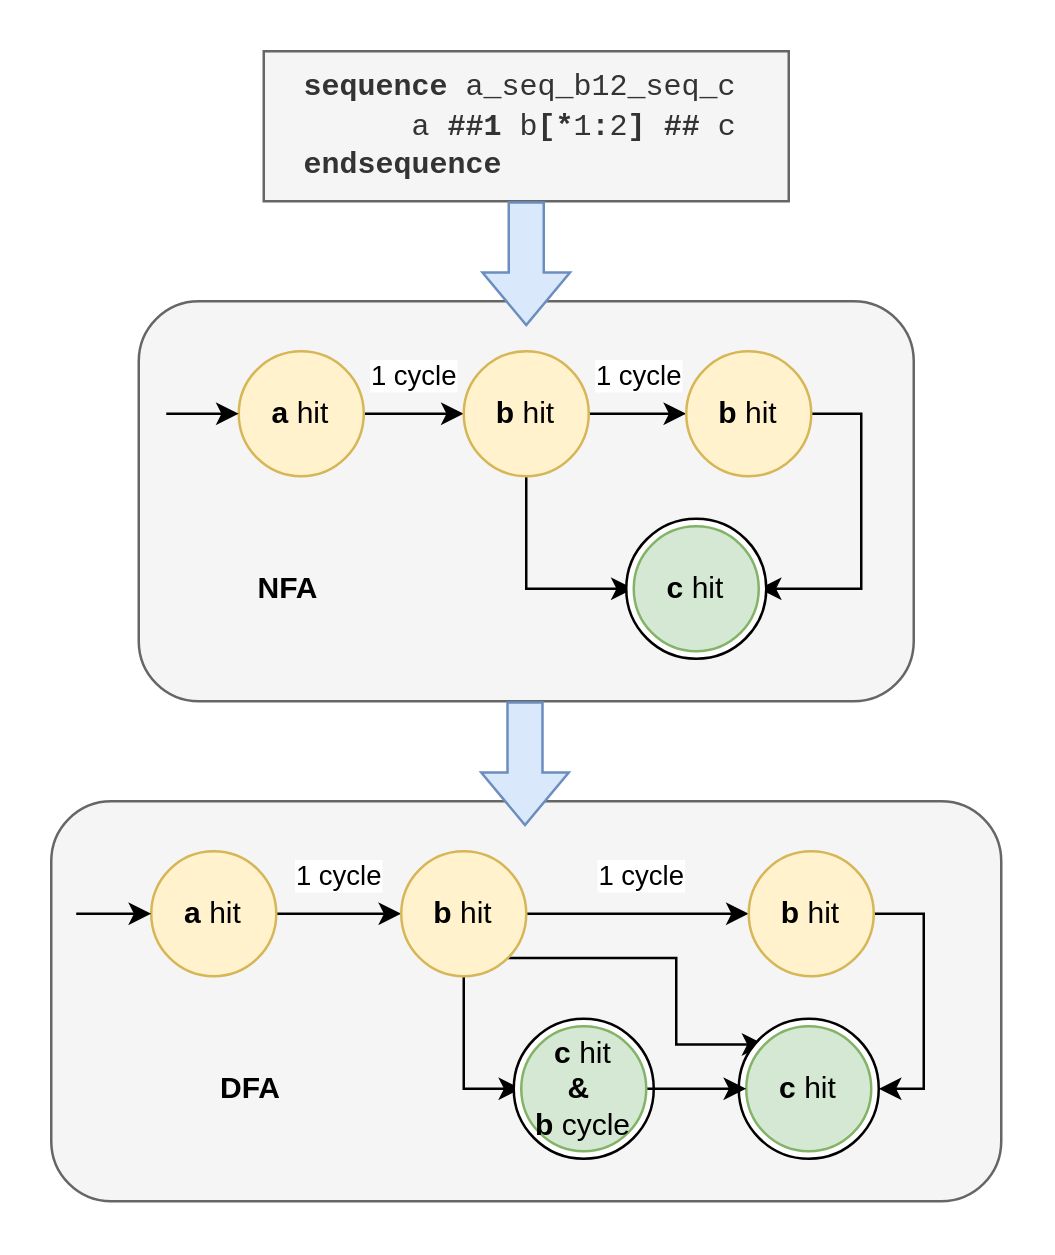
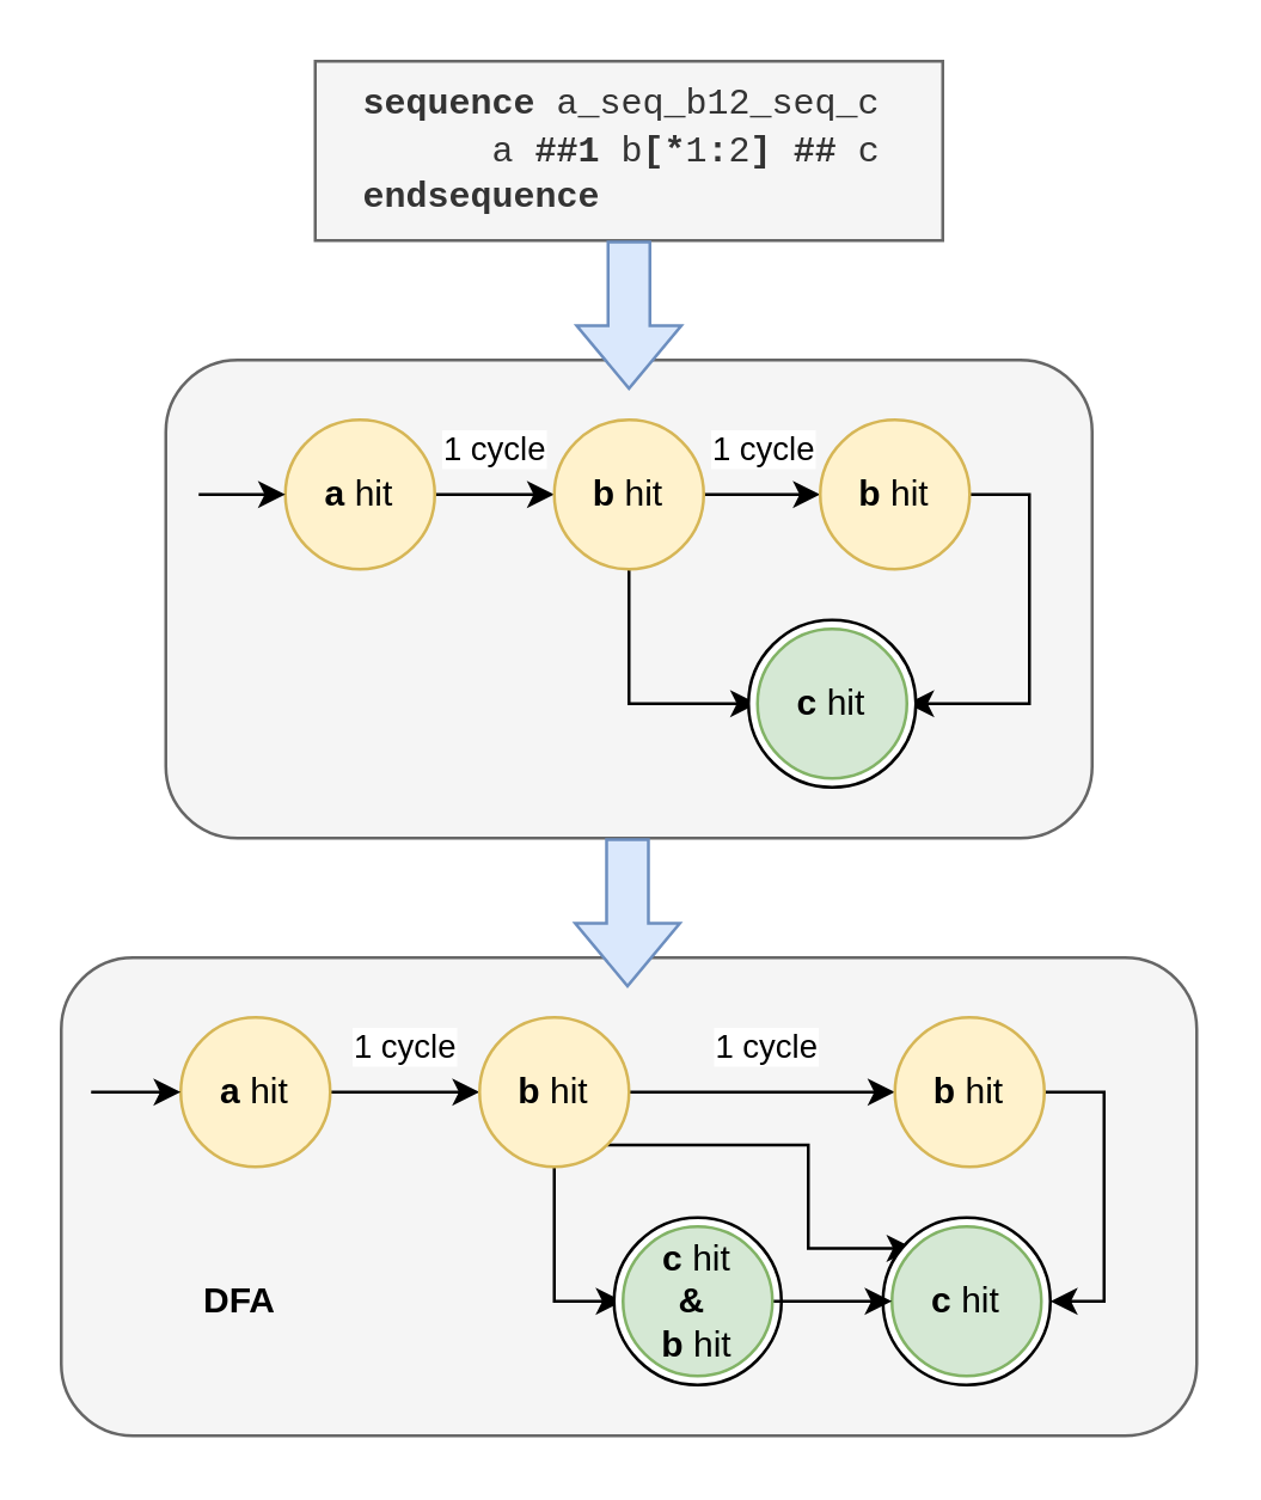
- <mxCell id="28" value="&lt;b&gt;NFA&lt;/b&gt;" style="text;html=1;strokeColor=none;fillColor=none;align=center;verticalAlign=middle;whiteSpace=wrap;rounded=0;" vertex="1" parent="1"><mxGeometry x="85" y="220" width="60" height="30" as="geometry" /></mxCell>
- <mxCell id="14" value="&lt;b&gt;DFA&lt;/b&gt;" style="text;html=1;strokeColor=none;fillColor=none;align=center;verticalAlign=middle;whiteSpace=wrap;rounded=0;" vertex="1" parent="1"><mxGeometry x="70" y="420" width="60" height="30" as="geometry" /></mxCell>
+ <mxCell id="14" value="&lt;b&gt;DFA&lt;/b&gt;" style="text;html=1;strokeColor=none;fillColor=none;align=center;verticalAlign=middle;whiteSpace=wrap;rounded=0;" vertex="1" parent="1"><mxGeometry x="50" y="420" width="60" height="30" as="geometry" /></mxCell>
- <mxCell id="32" value="&lt;div&gt;&lt;b&gt;c &lt;/b&gt;hit &lt;b&gt;&lt;br&gt;&lt;/b&gt;&lt;/div&gt;&lt;div&gt;&lt;b&gt;&amp;amp;&amp;nbsp;&lt;/b&gt;&lt;/div&gt;&lt;div&gt;&lt;b&gt;b&lt;/b&gt; cycle&lt;/div&gt;" style="ellipse;whiteSpace=wrap;html=1;aspect=fixed;fillColor=#d5e8d4;strokeColor=#82b366;" vertex="1" parent="1"><mxGeometry x="208" y="410" width="50" height="50" as="geometry" /></mxCell>
+ <mxCell id="32" value="&lt;div&gt;&lt;b&gt;c &lt;/b&gt;hit &lt;b&gt;&lt;br&gt;&lt;/b&gt;&lt;/div&gt;&lt;div&gt;&lt;b&gt;&amp;amp;&amp;nbsp;&lt;/b&gt;&lt;/div&gt;&lt;div&gt;&lt;b&gt;b&lt;/b&gt; hit&lt;/div&gt;" style="ellipse;whiteSpace=wrap;html=1;aspect=fixed;fillColor=#d5e8d4;strokeColor=#82b366;" vertex="1" parent="1"><mxGeometry x="208" y="410" width="50" height="50" as="geometry" /></mxCell>
